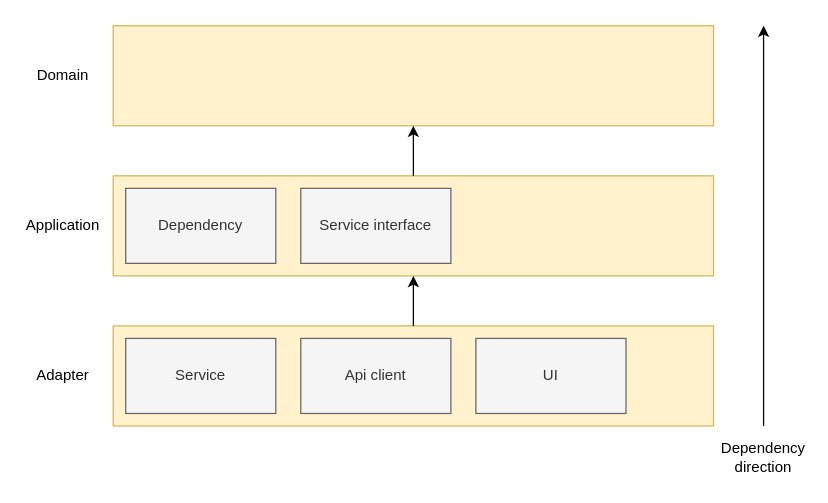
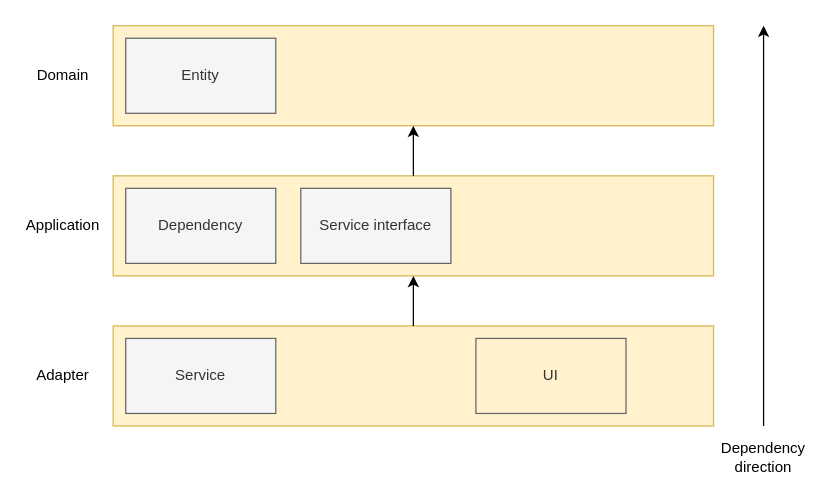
+ <mxCell id="3" value="Entity" style="rounded=0;whiteSpace=wrap;html=1;fillColor=#f5f5f5;fontColor=#333333;strokeColor=#666666;" vertex="1" parent="1"><mxGeometry x="100" y="30" width="120" height="60" as="geometry" /></mxCell>
- <mxCell id="12" value="Api client" style="rounded=0;whiteSpace=wrap;html=1;fillColor=#f5f5f5;fontColor=#333333;strokeColor=#666666;" vertex="1" parent="1"><mxGeometry x="240" y="270" width="120" height="60" as="geometry" /></mxCell>
- <mxCell id="13" value="UI" style="rounded=0;whiteSpace=wrap;html=1;fillColor=#f5f5f5;fontColor=#333333;strokeColor=#666666;" vertex="1" parent="1"><mxGeometry x="380" y="270" width="120" height="60" as="geometry" /></mxCell>
+ <mxCell id="13" value="UI" style="rounded=0;whiteSpace=wrap;html=1;fillColor=#fff2cc;fontColor=#333333;strokeColor=#666666;" vertex="1" parent="1"><mxGeometry x="380" y="270" width="120" height="60" as="geometry" /></mxCell>
